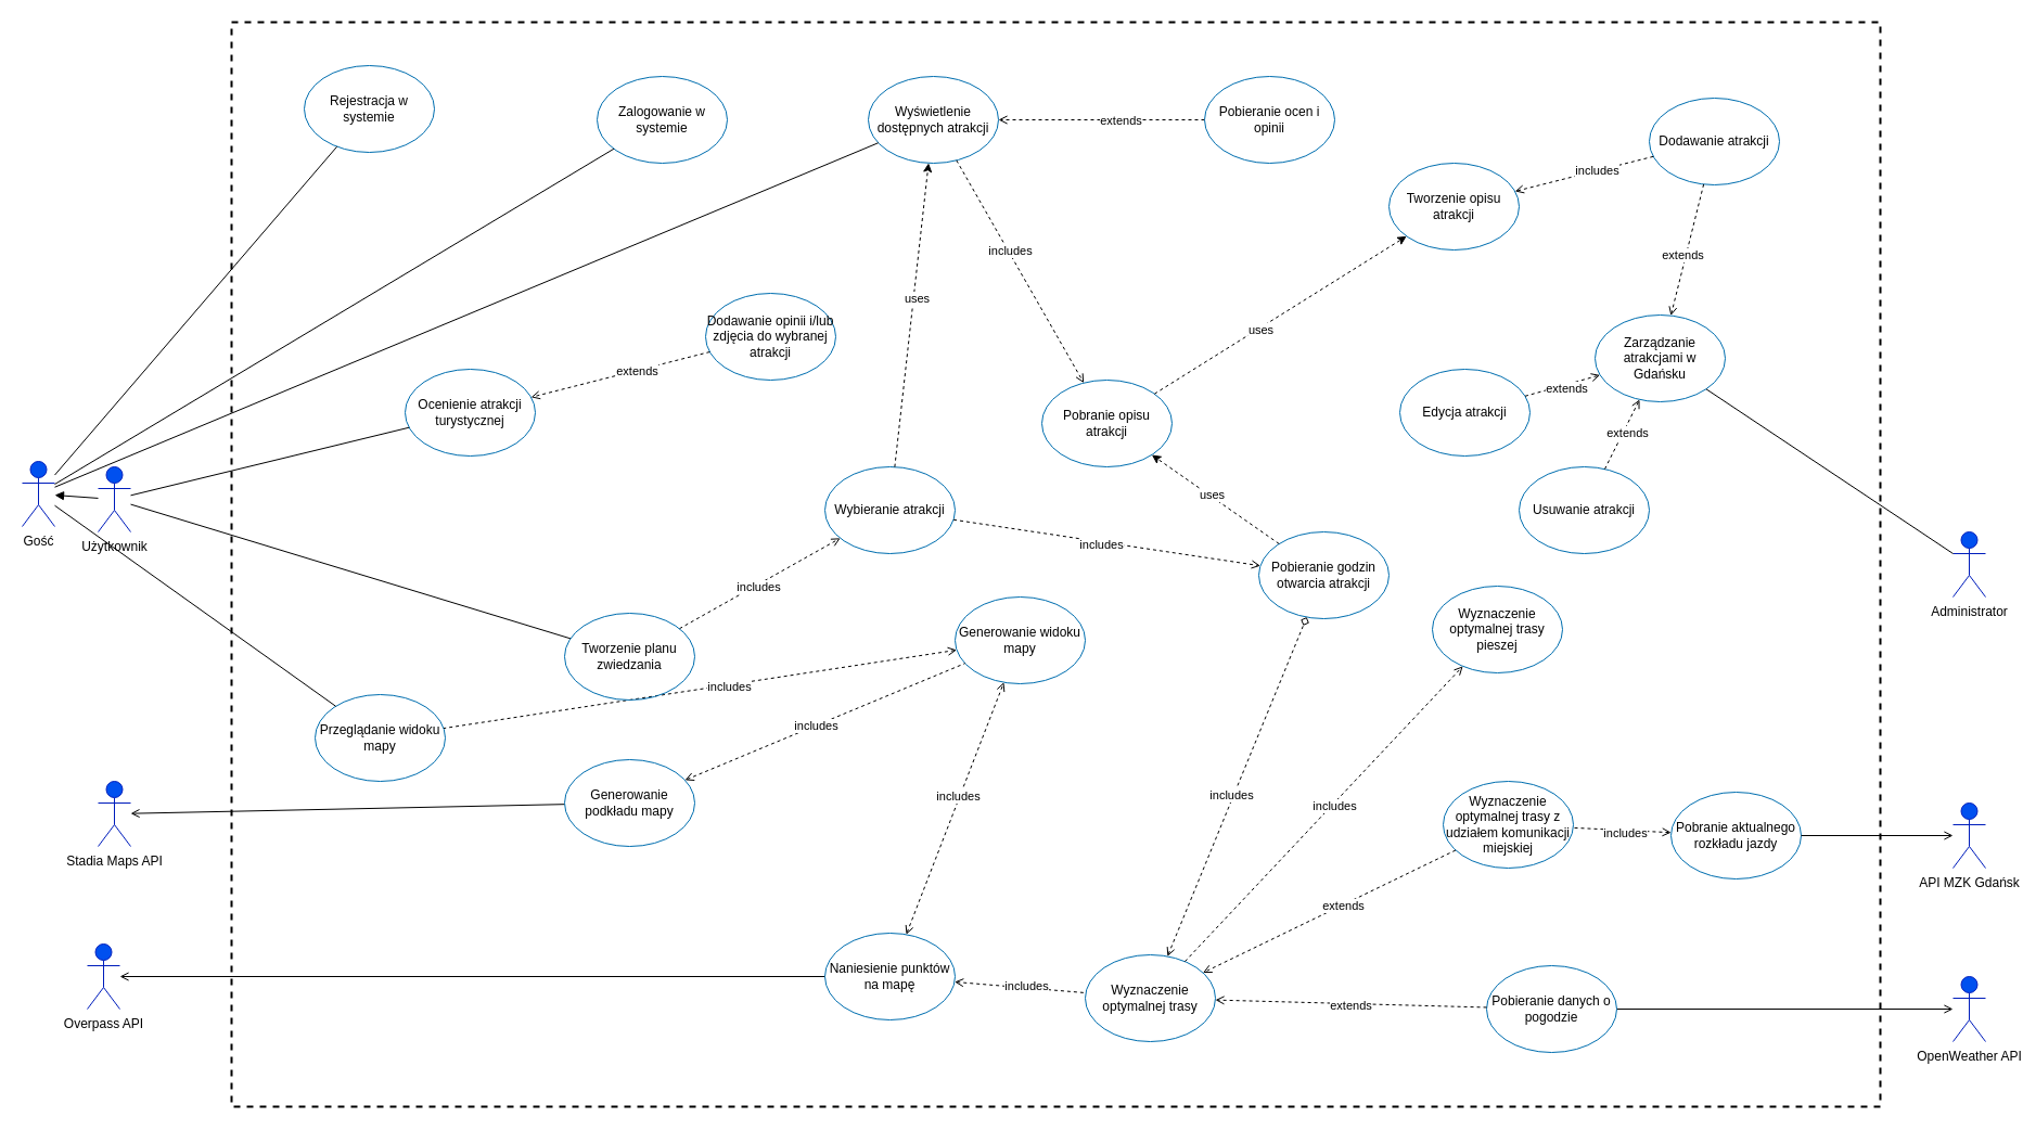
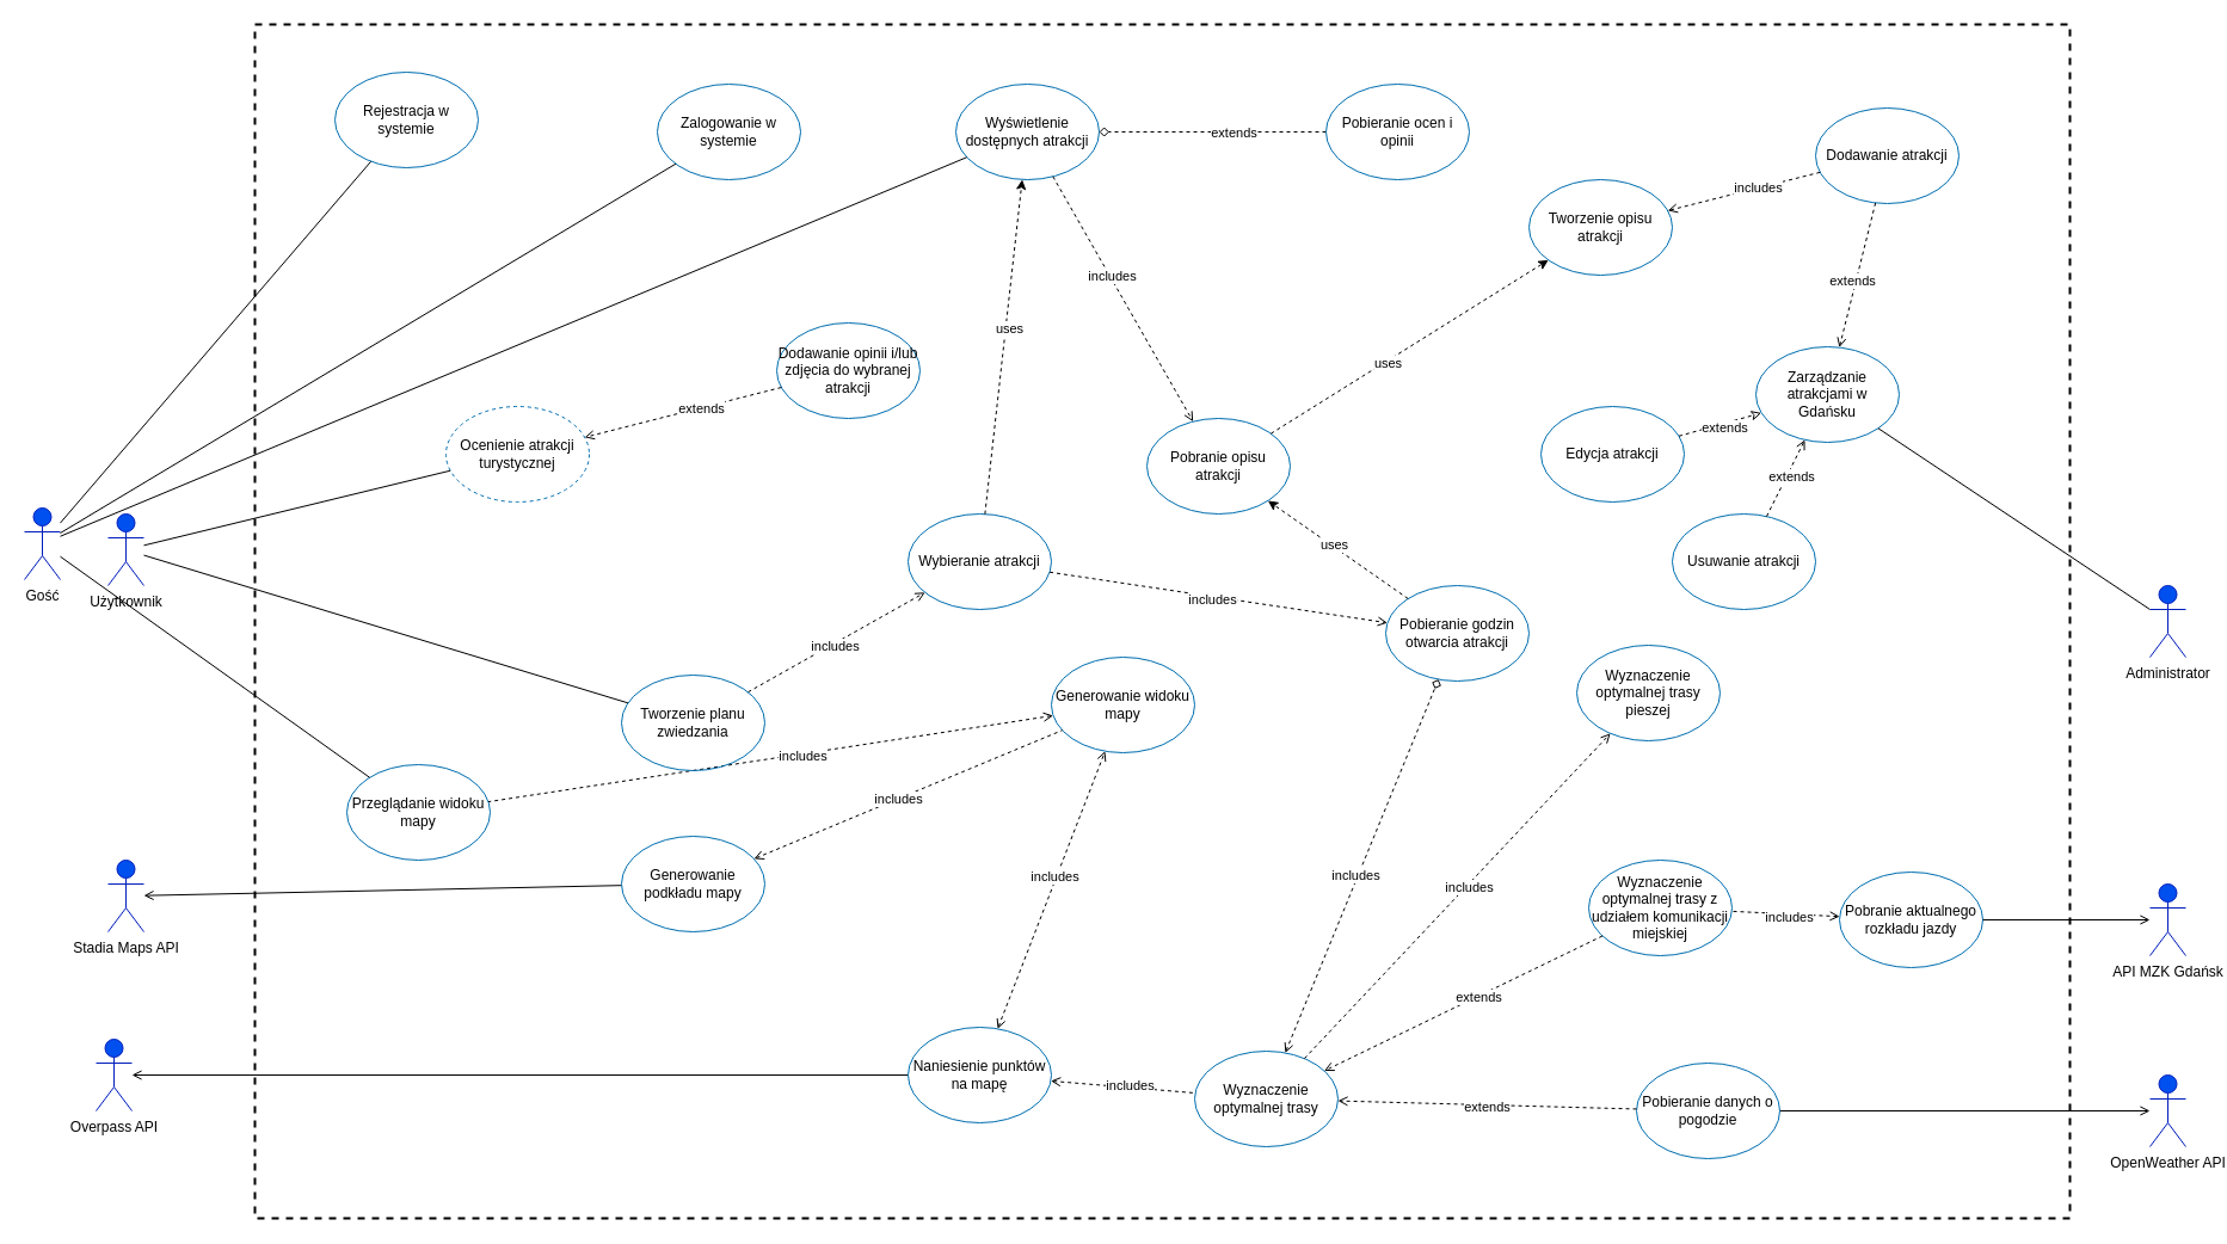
- <mxCell id="20" value="" style="endArrow=open;html=1;rounded=0;strokeColor=#000000;endFill=0;dashed=1;" parent="1" source="63" target="18" edge="1"><mxGeometry width="50" height="50" relative="1" as="geometry"><mxPoint x="580" y="60" as="sourcePoint" /><mxPoint x="1200" y="390" as="targetPoint" /></mxGeometry></mxCell>
+ <mxCell id="20" value="" style="endArrow=diamond;html=1;rounded=0;strokeColor=#000000;endFill=0;dashed=1;" parent="1" source="63" target="18" edge="1"><mxGeometry width="50" height="50" relative="1" as="geometry"><mxPoint x="580" y="60" as="sourcePoint" /><mxPoint x="1200" y="390" as="targetPoint" /></mxGeometry></mxCell>
- <mxCell id="59" value="" style="endArrow=open;html=1;rounded=0;strokeColor=#000000;endFill=0;dashed=1;" parent="1" source="54" target="11" edge="1"><mxGeometry width="50" height="50" relative="1" as="geometry"><mxPoint x="1621" y="645" as="sourcePoint" /><mxPoint x="1589" y="605" as="targetPoint" /></mxGeometry></mxCell>
+ <mxCell id="59" value="" style="endArrow=classic;html=1;rounded=0;strokeColor=#000000;endFill=0;dashed=1;" parent="1" source="54" target="11" edge="1"><mxGeometry width="50" height="50" relative="1" as="geometry"><mxPoint x="1621" y="645" as="sourcePoint" /><mxPoint x="1589" y="605" as="targetPoint" /></mxGeometry></mxCell>
- <mxCell id="17" value="&lt;font color=&quot;#000000&quot;&gt;Ocenienie atrakcji turystycznej&lt;/font&gt;" style="ellipse;whiteSpace=wrap;html=1;fillColor=none;fontColor=default;strokeColor=#006EAF;labelBackgroundColor=none;labelBorderColor=none;labelPosition=center;verticalLabelPosition=middle;align=center;verticalAlign=middle;" parent="1" vertex="1"><mxGeometry x="373" y="340" width="120" height="80" as="geometry" /></mxCell>
+ <mxCell id="17" value="&lt;font color=&quot;#000000&quot;&gt;Ocenienie atrakcji turystycznej&lt;/font&gt;" style="ellipse;whiteSpace=wrap;html=1;fillColor=none;fontColor=default;strokeColor=#006EAF;labelBackgroundColor=none;labelBorderColor=none;labelPosition=center;verticalLabelPosition=middle;align=center;verticalAlign=middle;dashed=1;" parent="1" vertex="1"><mxGeometry x="373" y="340" width="120" height="80" as="geometry" /></mxCell>
- <mxCell id="85" value="" style="endArrow=block;html=1;rounded=0;strokeColor=#000000;endFill=1;startArrow=none;startFill=0;" edge="1" parent="1" source="4" target="70"><mxGeometry width="50" height="50" relative="1" as="geometry"><mxPoint x="343" y="510" as="sourcePoint" /><mxPoint x="322" y="160" as="targetPoint" /></mxGeometry></mxCell>
